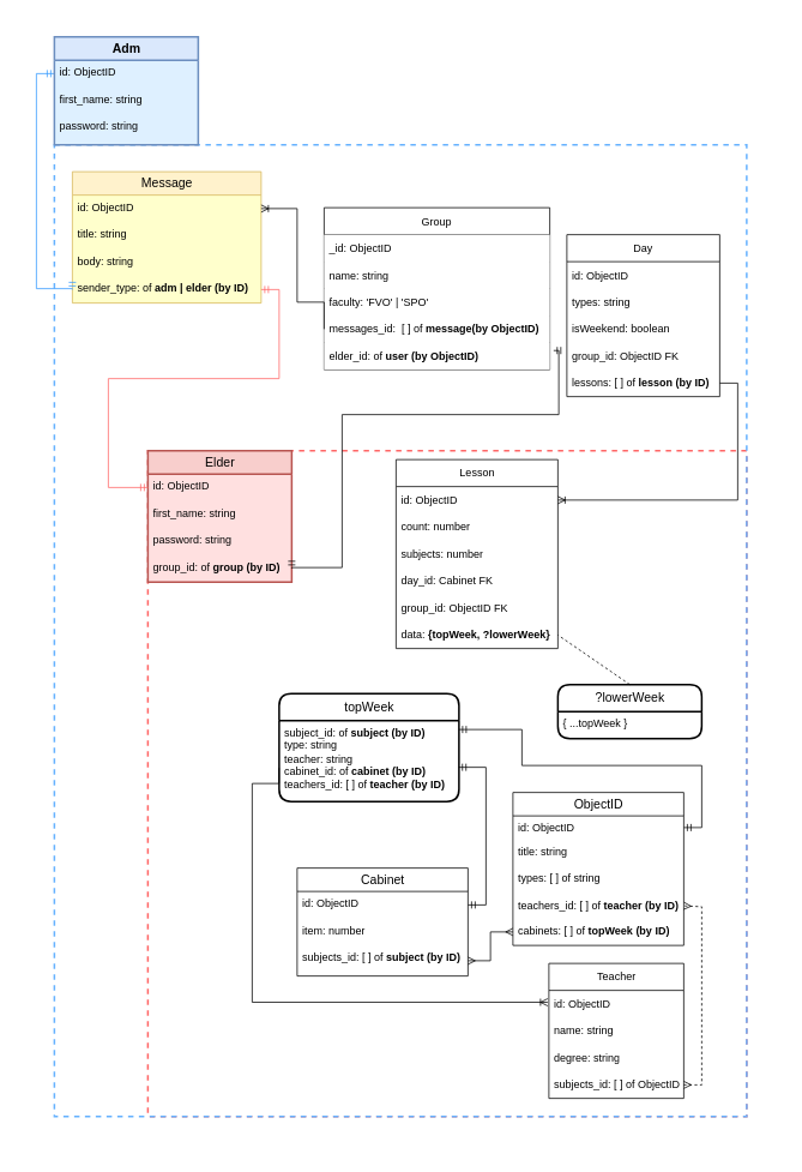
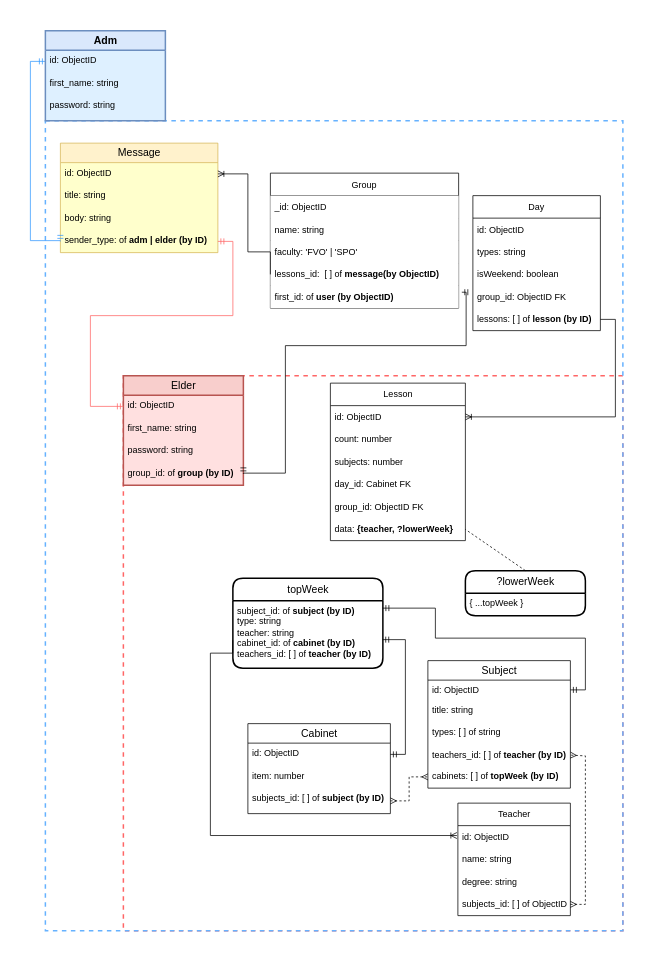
- <mxCell id="9" value="&lt;span style=&quot;font-weight: normal;&quot;&gt;messages_id:&amp;nbsp;&amp;nbsp;[ ] of&amp;nbsp;&lt;/span&gt;message(by&amp;nbsp;ObjectID)&amp;nbsp;&amp;nbsp; &amp;nbsp;" style="text;strokeColor=none;fillColor=#FFFFFF;align=left;verticalAlign=middle;spacingLeft=4;spacingRight=4;overflow=hidden;points=[[0,0.5],[1,0.5]];portConstraint=eastwest;rotatable=0;fontStyle=1;html=1;" parent="5" vertex="1"><mxGeometry y="120" width="251" height="30" as="geometry" /></mxCell>
+ <mxCell id="9" value="&lt;span style=&quot;font-weight: normal;&quot;&gt;lessons_id:&amp;nbsp;&amp;nbsp;[ ] of&amp;nbsp;&lt;/span&gt;message(by&amp;nbsp;ObjectID)&amp;nbsp;&amp;nbsp; &amp;nbsp;" style="text;strokeColor=none;fillColor=#FFFFFF;align=left;verticalAlign=middle;spacingLeft=4;spacingRight=4;overflow=hidden;points=[[0,0.5],[1,0.5]];portConstraint=eastwest;rotatable=0;fontStyle=1;html=1;" parent="5" vertex="1"><mxGeometry y="120" width="251" height="30" as="geometry" /></mxCell>
- <mxCell id="10" value="elder_id: of &lt;b&gt;user (&lt;/b&gt;&lt;b&gt;by&amp;nbsp;ObjectID)&lt;/b&gt;" style="text;strokeColor=none;fillColor=#FFFFFF;align=left;verticalAlign=middle;spacingLeft=4;spacingRight=4;overflow=hidden;points=[[0,0.5],[1,0.5]];portConstraint=eastwest;rotatable=0;html=1;" parent="5" vertex="1"><mxGeometry y="150" width="251" height="30" as="geometry" /></mxCell>
+ <mxCell id="10" value="first_id: of &lt;b&gt;user (&lt;/b&gt;&lt;b&gt;by&amp;nbsp;ObjectID)&lt;/b&gt;" style="text;strokeColor=none;fillColor=#FFFFFF;align=left;verticalAlign=middle;spacingLeft=4;spacingRight=4;overflow=hidden;points=[[0,0.5],[1,0.5]];portConstraint=eastwest;rotatable=0;html=1;" parent="5" vertex="1"><mxGeometry y="150" width="251" height="30" as="geometry" /></mxCell>
- <mxCell id="23" value="data: &lt;b&gt;{topWeek, ?lowerWeek}&lt;/b&gt;" style="text;strokeColor=none;fillColor=none;align=left;verticalAlign=middle;spacingLeft=4;spacingRight=4;overflow=hidden;points=[[0,0.5],[1,0.5]];portConstraint=eastwest;rotatable=0;html=1;shadow=0;" parent="17" vertex="1"><mxGeometry y="180" width="180" height="30" as="geometry" /></mxCell>
+ <mxCell id="23" value="data: &lt;b&gt;{teacher, ?lowerWeek}&lt;/b&gt;" style="text;strokeColor=none;fillColor=none;align=left;verticalAlign=middle;spacingLeft=4;spacingRight=4;overflow=hidden;points=[[0,0.5],[1,0.5]];portConstraint=eastwest;rotatable=0;html=1;shadow=0;" parent="17" vertex="1"><mxGeometry y="180" width="180" height="30" as="geometry" /></mxCell>
- <mxCell id="36" value="ObjectID" style="swimlane;fontStyle=0;childLayout=stackLayout;horizontal=1;startSize=26;horizontalStack=0;resizeParent=1;resizeParentMax=0;resizeLast=0;collapsible=1;marginBottom=0;align=center;fontSize=14;shadow=0;strokeColor=default;html=1;" parent="1" vertex="1"><mxGeometry x="570" y="880" width="190" height="170" as="geometry" /></mxCell>
+ <mxCell id="36" value="Subject" style="swimlane;fontStyle=0;childLayout=stackLayout;horizontal=1;startSize=26;horizontalStack=0;resizeParent=1;resizeParentMax=0;resizeLast=0;collapsible=1;marginBottom=0;align=center;fontSize=14;shadow=0;strokeColor=default;html=1;" parent="1" vertex="1"><mxGeometry x="570" y="880" width="190" height="170" as="geometry" /></mxCell>
- <mxCell id="49" value="" style="edgeStyle=orthogonalEdgeStyle;fontSize=12;html=1;endArrow=ERmany;startArrow=ERmany;rounded=0;exitX=1;exitY=0.5;exitDx=0;exitDy=0;entryX=0;entryY=0.5;entryDx=0;entryDy=0;" parent="1" source="45" target="41" edge="1"><mxGeometry width="100" height="100" relative="1" as="geometry"><mxPoint x="570" y="1030" as="sourcePoint" /><mxPoint x="670" y="930" as="targetPoint" /></mxGeometry></mxCell>
+ <mxCell id="49" value="" style="edgeStyle=orthogonalEdgeStyle;fontSize=12;html=1;endArrow=ERmany;startArrow=ERmany;rounded=0;exitX=1;exitY=0.5;exitDx=0;exitDy=0;entryX=0;entryY=0.5;entryDx=0;entryDy=0;dashed=1;" parent="1" source="45" target="41" edge="1"><mxGeometry width="100" height="100" relative="1" as="geometry"><mxPoint x="570" y="1030" as="sourcePoint" /><mxPoint x="670" y="930" as="targetPoint" /></mxGeometry></mxCell>
